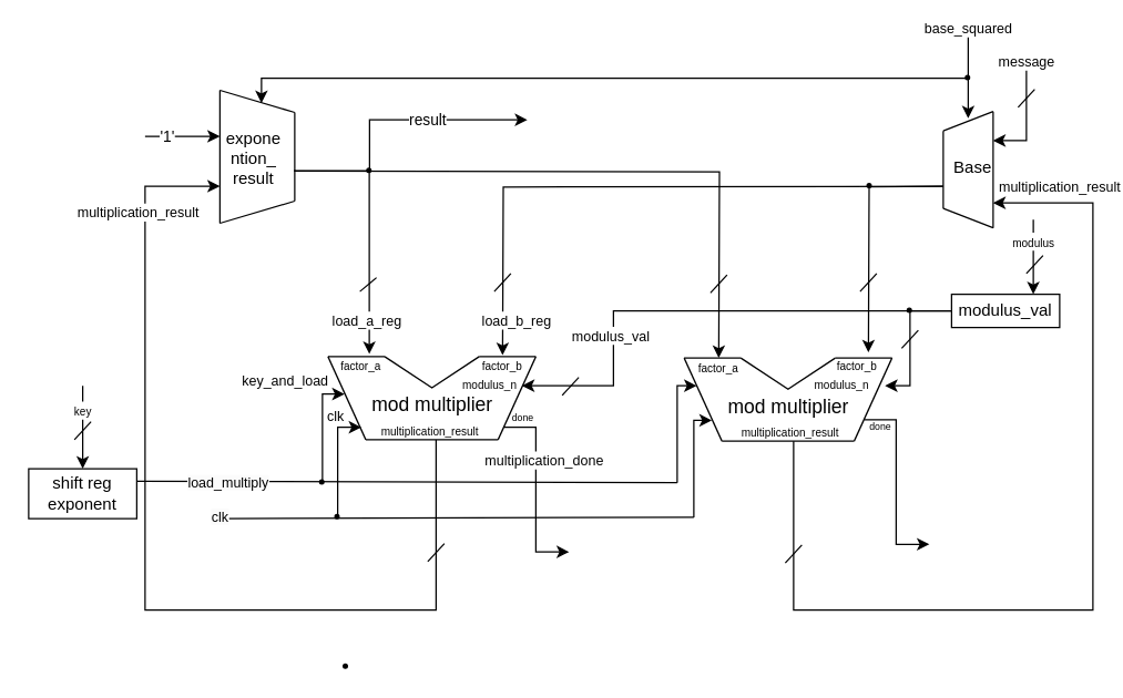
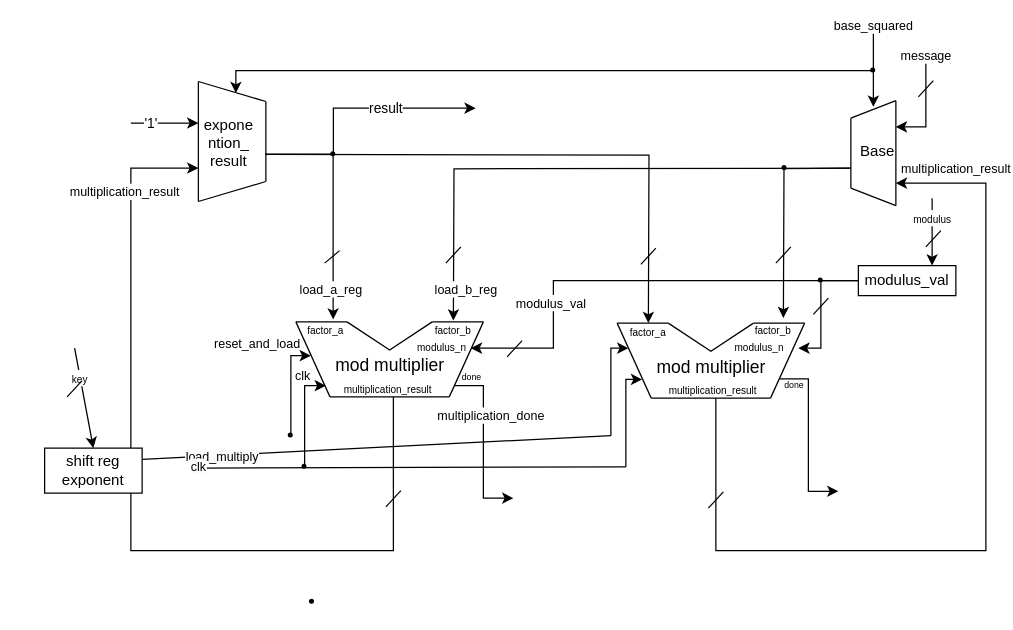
- <mxCell id="32" value="&lt;font style=&quot;font-size: 10px;&quot;&gt;key_and_load&lt;/font&gt;" style="text;html=1;align=center;verticalAlign=middle;whiteSpace=wrap;rounded=0;" vertex="1" parent="1"><mxGeometry x="170" y="266" width="71" height="15" as="geometry" /></mxCell>
+ <mxCell id="32" value="&lt;font style=&quot;font-size: 10px;&quot;&gt;reset_and_load&lt;/font&gt;" style="text;html=1;align=center;verticalAlign=middle;whiteSpace=wrap;rounded=0;" vertex="1" parent="1"><mxGeometry x="170" y="266" width="71" height="15" as="geometry" /></mxCell>
- <mxCell id="56" value="shift reg&lt;div&gt;exponent&lt;/div&gt;" style="rounded=0;whiteSpace=wrap;html=1;" vertex="1" parent="1"><mxGeometry x="20" y="338" width="78" height="36" as="geometry" /></mxCell>
+ <mxCell id="56" value="shift reg&lt;div&gt;exponent&lt;/div&gt;" style="rounded=0;whiteSpace=wrap;html=1;" vertex="1" parent="1"><mxGeometry x="35" y="358" width="78" height="36" as="geometry" /></mxCell>
